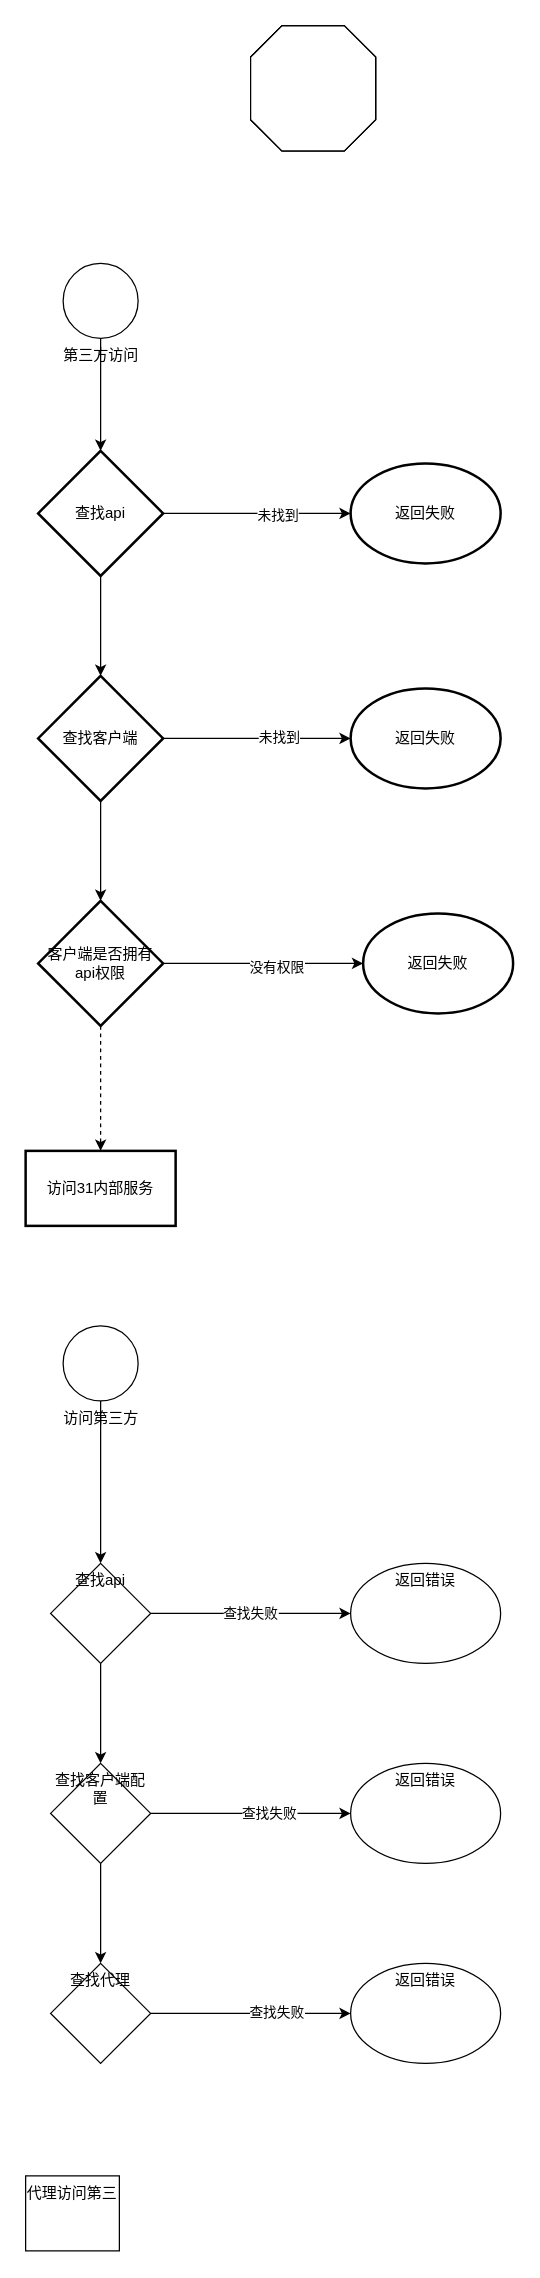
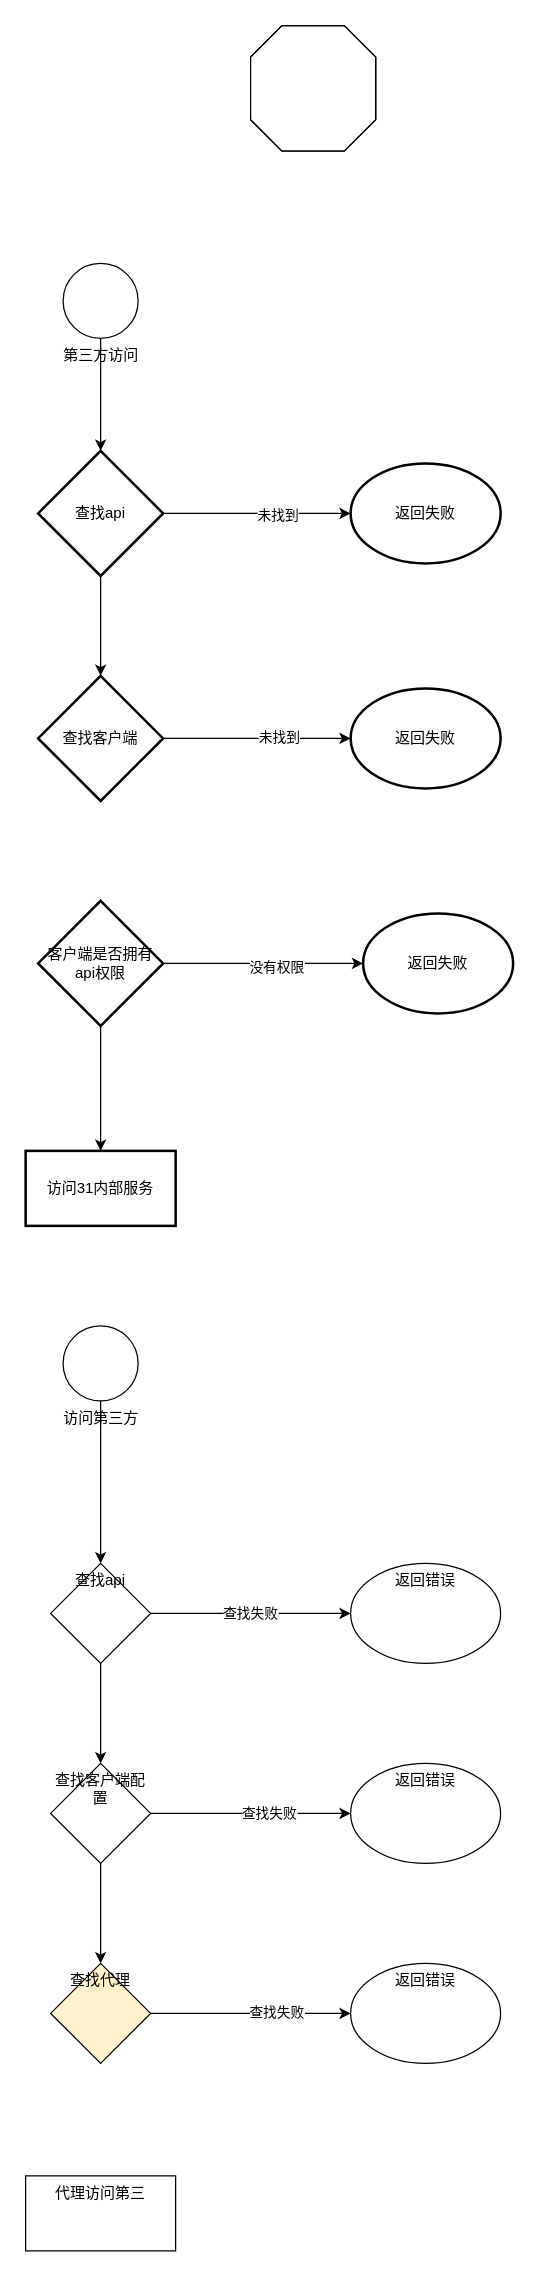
- <mxCell id="11" value="" style="edgeStyle=orthogonalEdgeStyle;rounded=0;orthogonalLoop=1;jettySize=auto;html=1;" edge="1" parent="1" source="12" target="17"><mxGeometry relative="1" as="geometry" /></mxCell>
- <mxCell id="16" value="" style="edgeStyle=orthogonalEdgeStyle;rounded=0;orthogonalLoop=1;jettySize=auto;html=1;dashed=1;" edge="1" parent="1" source="17" target="19"><mxGeometry relative="1" as="geometry" /></mxCell>
+ <mxCell id="16" value="" style="edgeStyle=orthogonalEdgeStyle;rounded=0;orthogonalLoop=1;jettySize=auto;html=1;" edge="1" parent="1" source="17" target="19"><mxGeometry relative="1" as="geometry" /></mxCell>
- <mxCell id="33" value="查找代理" style="rhombus;whiteSpace=wrap;html=1;verticalAlign=top;" vertex="1" parent="1"><mxGeometry x="40" y="1570" width="80" height="80" as="geometry" /></mxCell>
+ <mxCell id="33" value="查找代理" style="rhombus;whiteSpace=wrap;html=1;verticalAlign=top;fillColor=#fff2cc;" vertex="1" parent="1"><mxGeometry x="40" y="1570" width="80" height="80" as="geometry" /></mxCell>
- <mxCell id="35" value="代理访问第三" style="whiteSpace=wrap;html=1;verticalAlign=top;" vertex="1" parent="1"><mxGeometry x="20" y="1740" width="75" height="60" as="geometry" /></mxCell>
+ <mxCell id="35" value="代理访问第三" style="whiteSpace=wrap;html=1;verticalAlign=top;" vertex="1" parent="1"><mxGeometry x="20" y="1740" width="120" height="60" as="geometry" /></mxCell>
